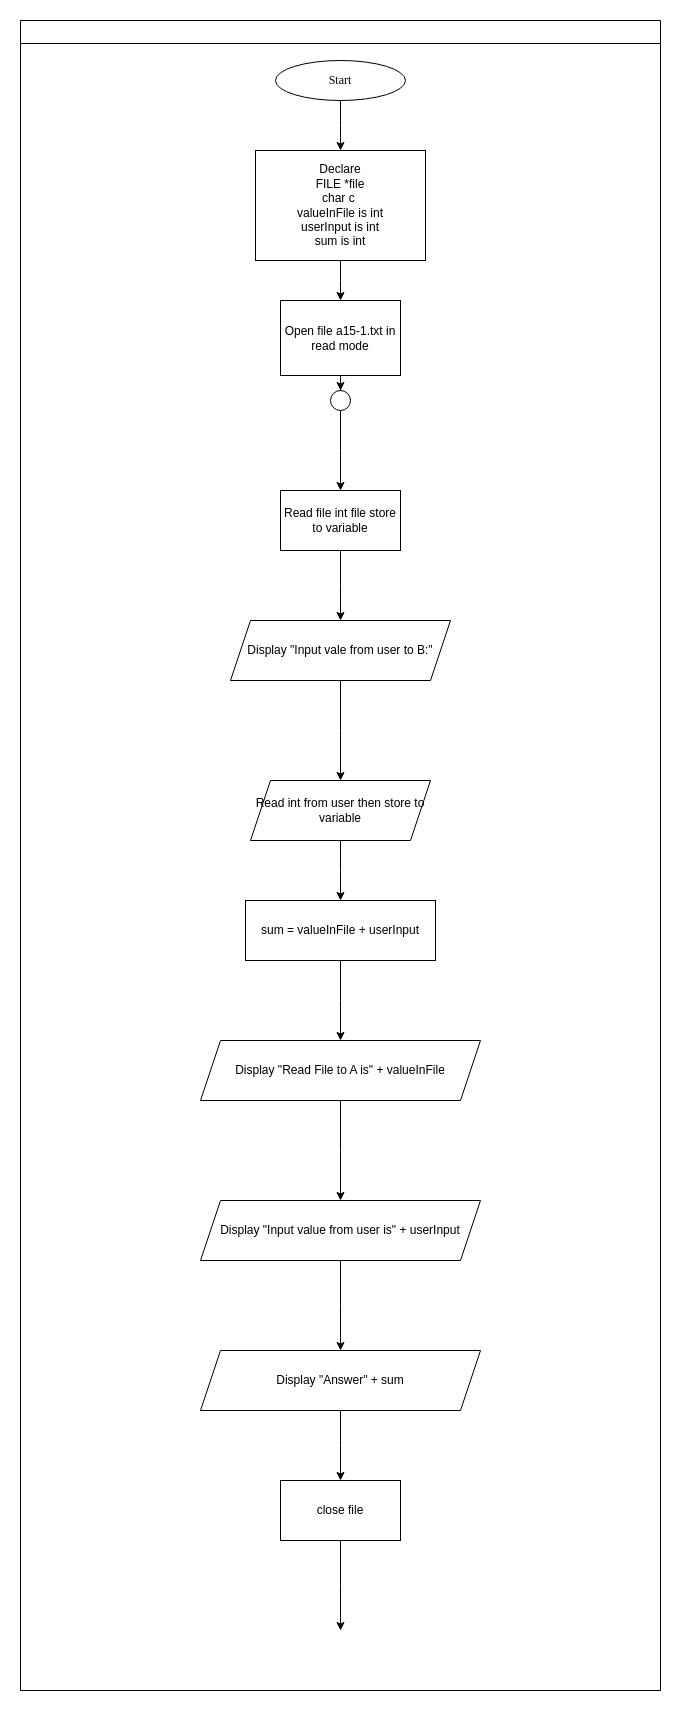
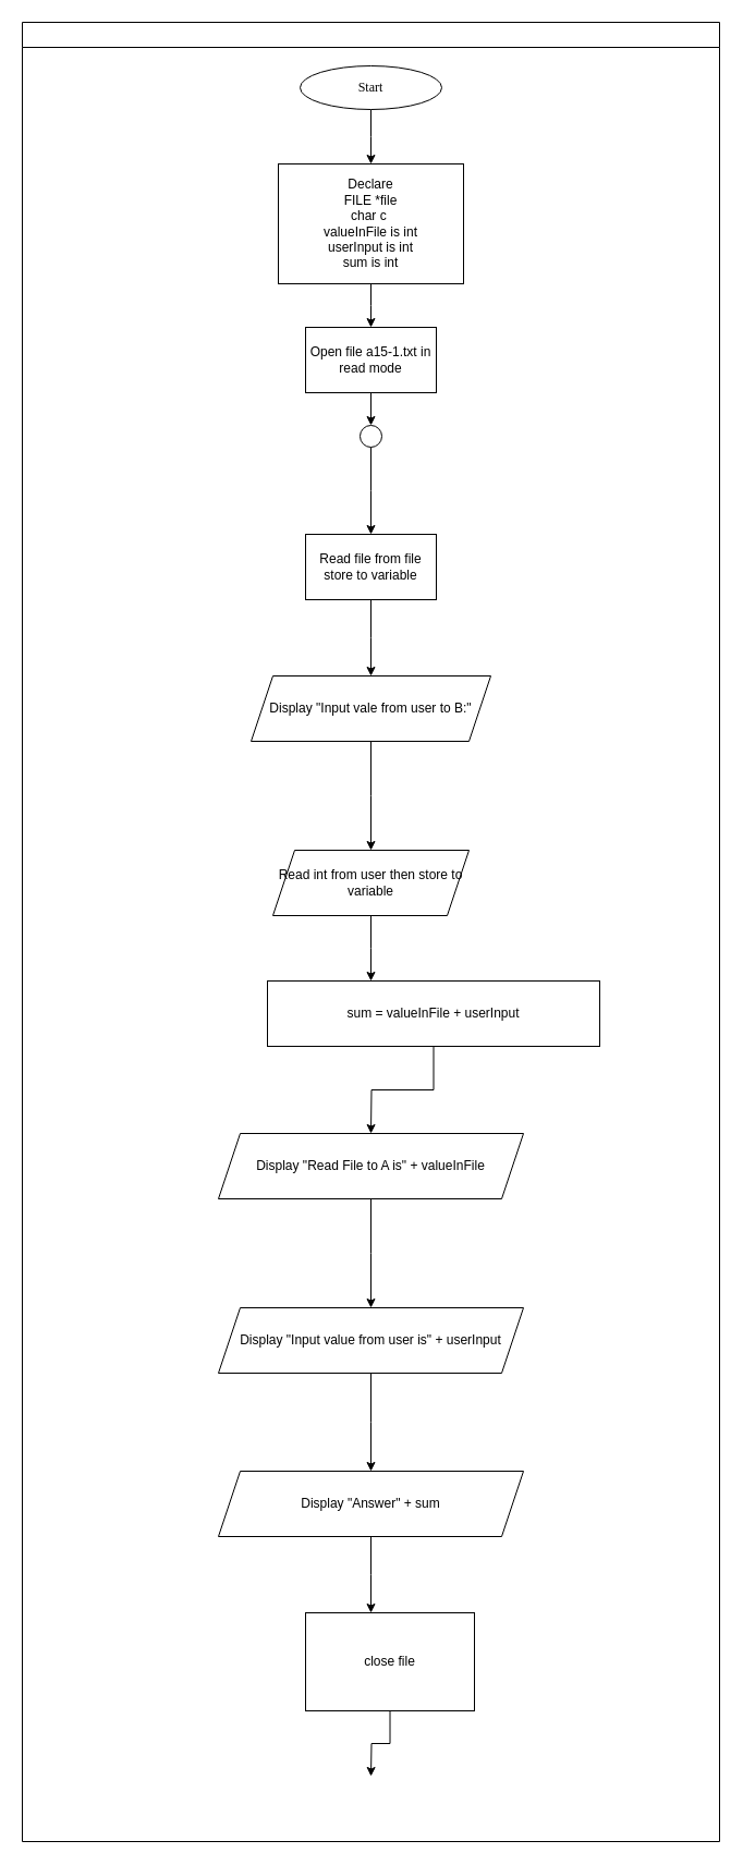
- <mxCell id="8" value="Open file&amp;nbsp;a15-1.txt in read mode" style="rounded=0;whiteSpace=wrap;html=1;" parent="2" vertex="1"><mxGeometry x="260" y="280" width="120" height="75" as="geometry" /></mxCell>
+ <mxCell id="8" value="Open file&amp;nbsp;a15-1.txt in read mode" style="rounded=0;whiteSpace=wrap;html=1;" parent="2" vertex="1"><mxGeometry x="260" y="280" width="120" height="60" as="geometry" /></mxCell>
- <mxCell id="14" value="Read file int file store to variable" style="rounded=0;whiteSpace=wrap;html=1;" vertex="1" parent="2"><mxGeometry x="260" y="470" width="120" height="60" as="geometry" /></mxCell>
+ <mxCell id="14" value="Read file from file store to variable" style="rounded=0;whiteSpace=wrap;html=1;" vertex="1" parent="2"><mxGeometry x="260" y="470" width="120" height="60" as="geometry" /></mxCell>
- <mxCell id="20" value="sum = valueInFile + userInput" style="rounded=0;whiteSpace=wrap;html=1;" vertex="1" parent="2"><mxGeometry x="225" y="880" width="190" height="60" as="geometry" /></mxCell>
+ <mxCell id="20" value="sum = valueInFile + userInput" style="rounded=0;whiteSpace=wrap;html=1;" vertex="1" parent="2"><mxGeometry x="225" y="880" width="305" height="60" as="geometry" /></mxCell>
- <mxCell id="12" value="close file" style="rounded=0;whiteSpace=wrap;html=1;" parent="2" vertex="1"><mxGeometry x="260" y="1460" width="120" height="60" as="geometry" /></mxCell>
+ <mxCell id="12" value="close file" style="rounded=0;whiteSpace=wrap;html=1;" parent="2" vertex="1"><mxGeometry x="260" y="1460" width="155" height="90" as="geometry" /></mxCell>
